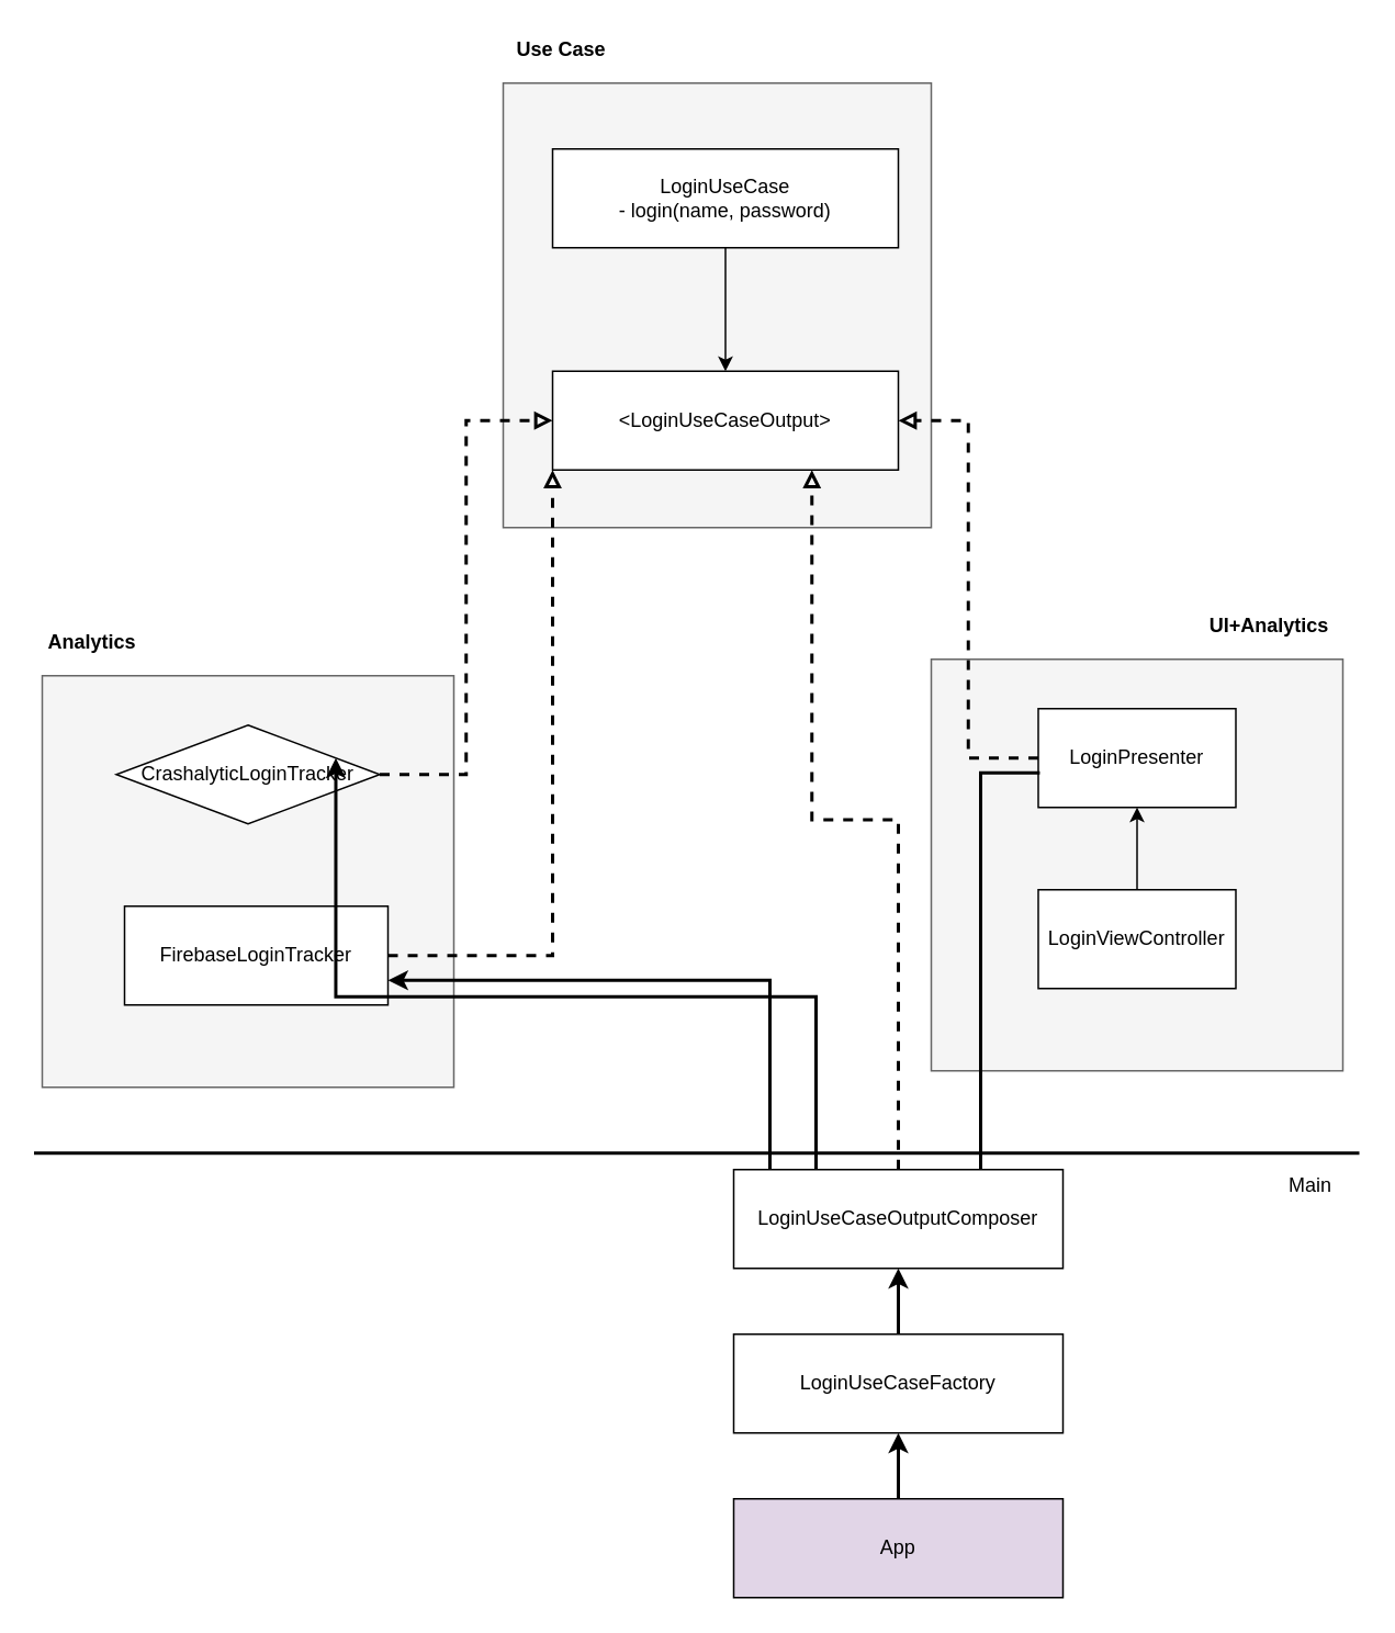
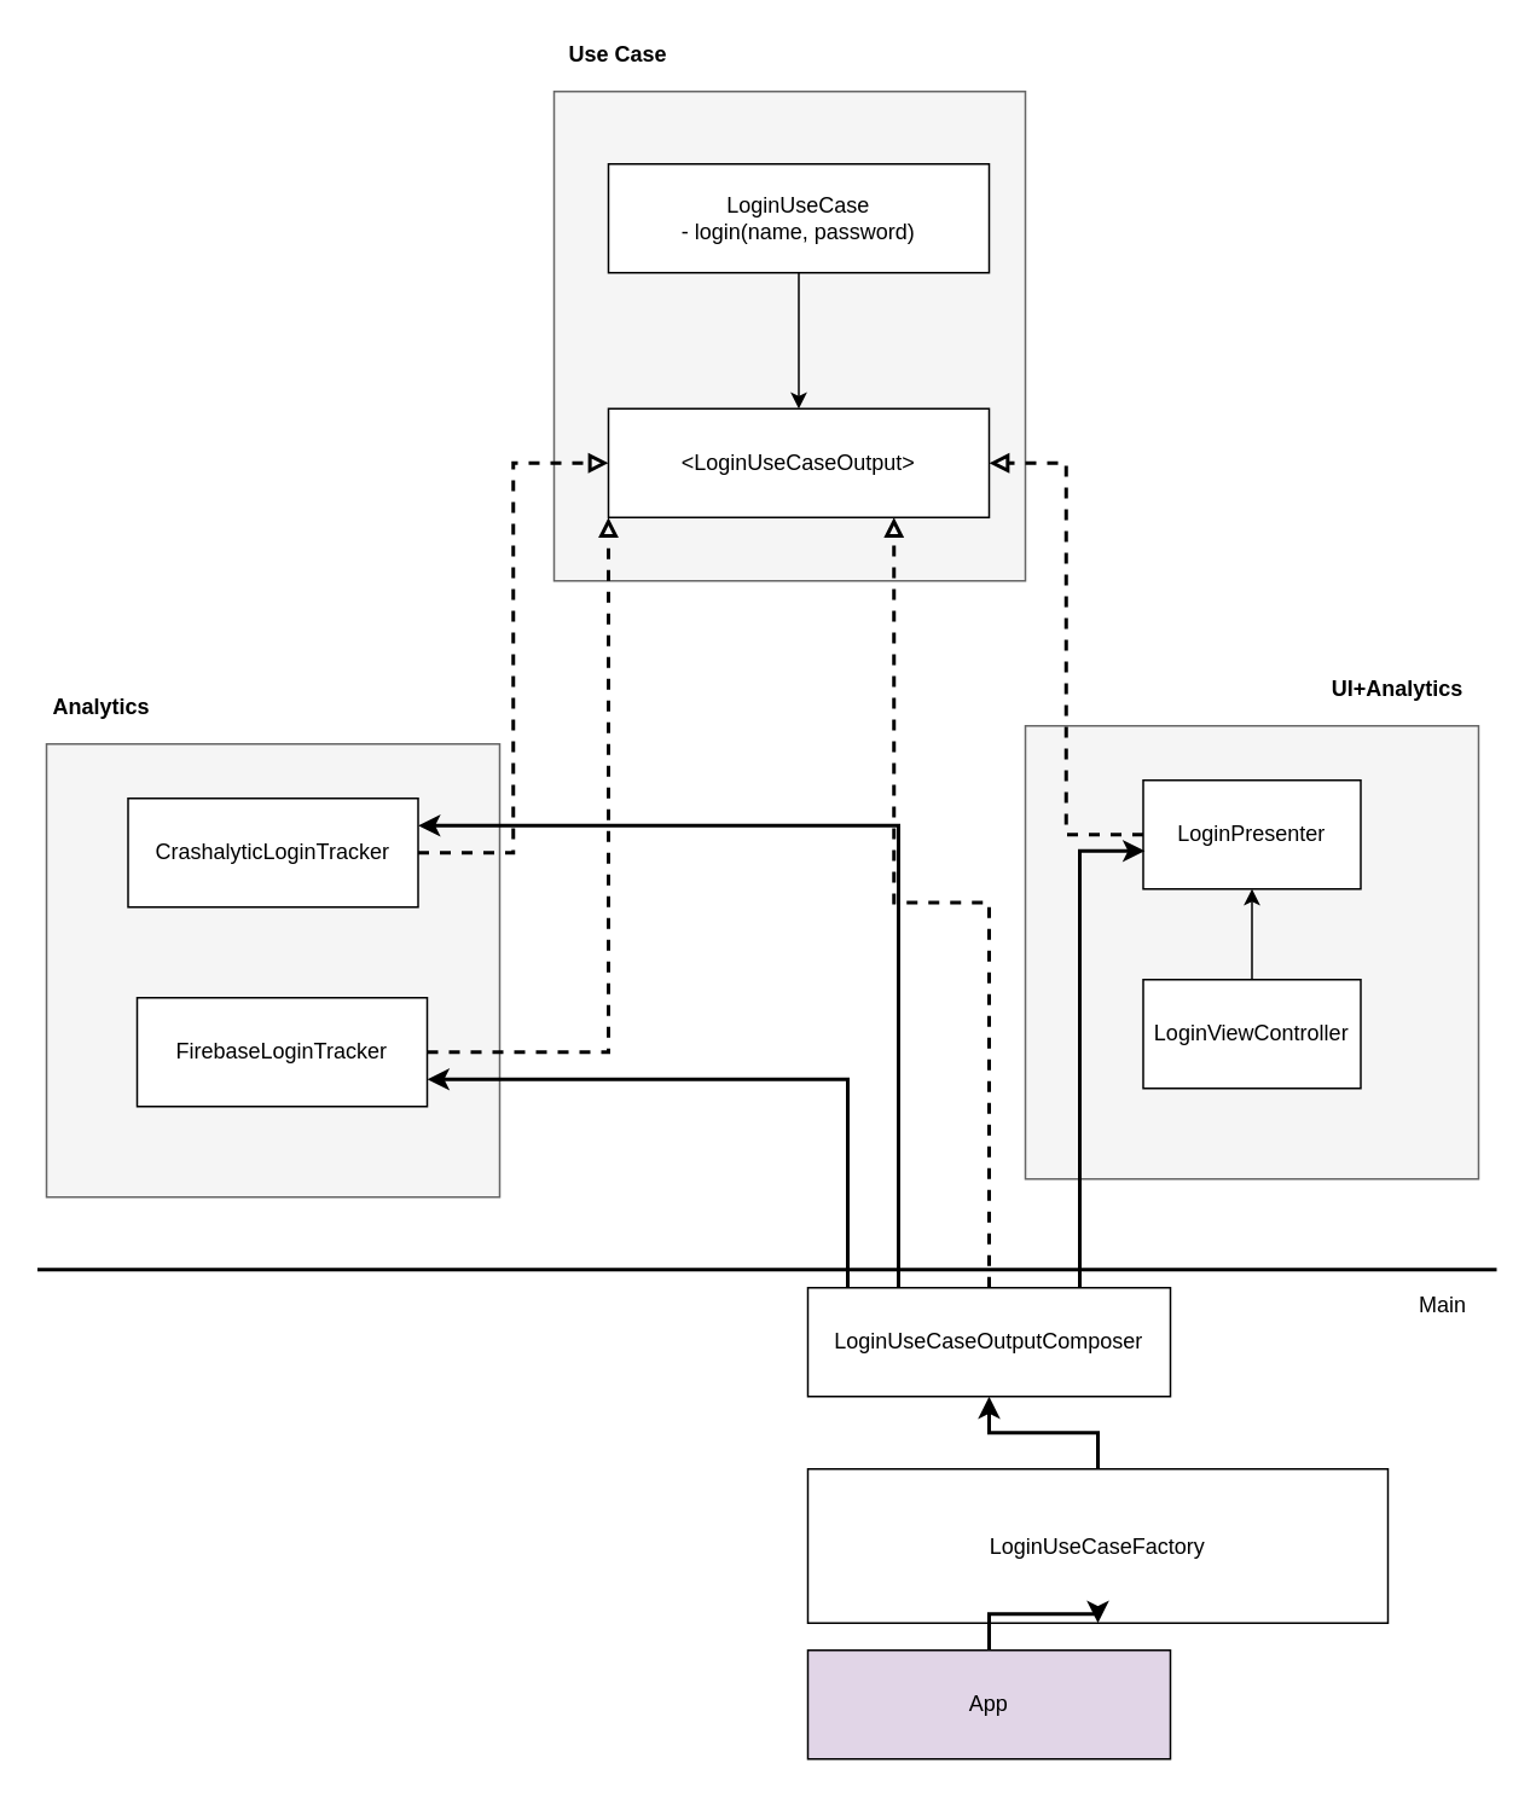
- <mxCell id="22" style="edgeStyle=orthogonalEdgeStyle;rounded=0;orthogonalLoop=1;jettySize=auto;html=1;exitX=0.75;exitY=0;exitDx=0;exitDy=0;entryX=0.008;entryY=0.65;entryDx=0;entryDy=0;entryPerimeter=0;endArrow=none;endFill=1;strokeWidth=2;" edge="1" parent="1" source="23" target="16"><mxGeometry relative="1" as="geometry" /></mxCell>
+ <mxCell id="22" style="edgeStyle=orthogonalEdgeStyle;rounded=0;orthogonalLoop=1;jettySize=auto;html=1;exitX=0.75;exitY=0;exitDx=0;exitDy=0;entryX=0.008;entryY=0.65;entryDx=0;entryDy=0;entryPerimeter=0;endArrow=classic;endFill=1;strokeWidth=2;" edge="1" parent="1" source="23" target="16"><mxGeometry relative="1" as="geometry" /></mxCell>
- <mxCell id="10" value="CrashalyticLoginTracker" style="rhombus;whiteSpace=wrap;html=1;" vertex="1" parent="1"><mxGeometry x="70" y="440" width="160" height="60" as="geometry" /></mxCell>
+ <mxCell id="10" value="CrashalyticLoginTracker" style="rounded=0;whiteSpace=wrap;html=1;" vertex="1" parent="1"><mxGeometry x="70" y="440" width="160" height="60" as="geometry" /></mxCell>
- <mxCell id="25" value="LoginUseCaseFactory" style="whiteSpace=wrap;html=1;" vertex="1" parent="1"><mxGeometry x="445" y="810" width="200" height="60" as="geometry" /></mxCell>
+ <mxCell id="25" value="LoginUseCaseFactory" style="whiteSpace=wrap;html=1;" vertex="1" parent="1"><mxGeometry x="445" y="810" width="320" height="85" as="geometry" /></mxCell>
